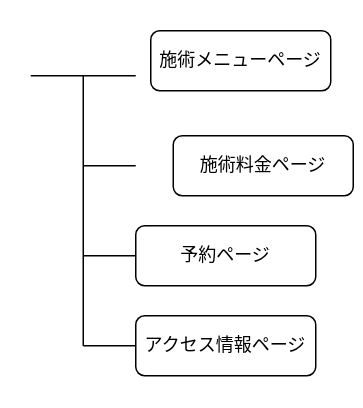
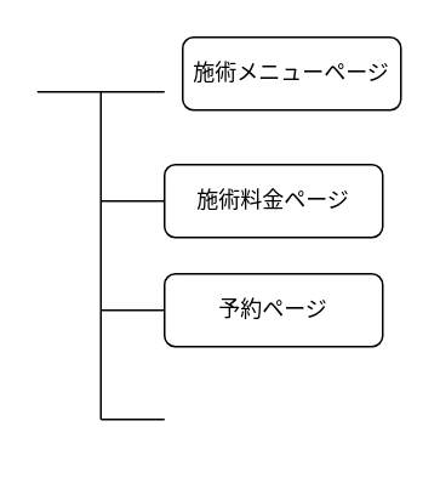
- <mxCell id="3" value="施術料金ページ" style="rounded=1;whiteSpace=wrap;html=1;" vertex="1" parent="1"><mxGeometry x="115" y="90" width="120" height="40" as="geometry" /></mxCell>
+ <mxCell id="3" value="施術料金ページ" style="rounded=1;whiteSpace=wrap;html=1;" vertex="1" parent="1"><mxGeometry x="90" y="90" width="120" height="40" as="geometry" /></mxCell>
- <mxCell id="4" value="アクセス情報ページ" style="rounded=1;whiteSpace=wrap;html=1;" vertex="1" parent="1"><mxGeometry x="90" y="210" width="120" height="40" as="geometry" /></mxCell>
